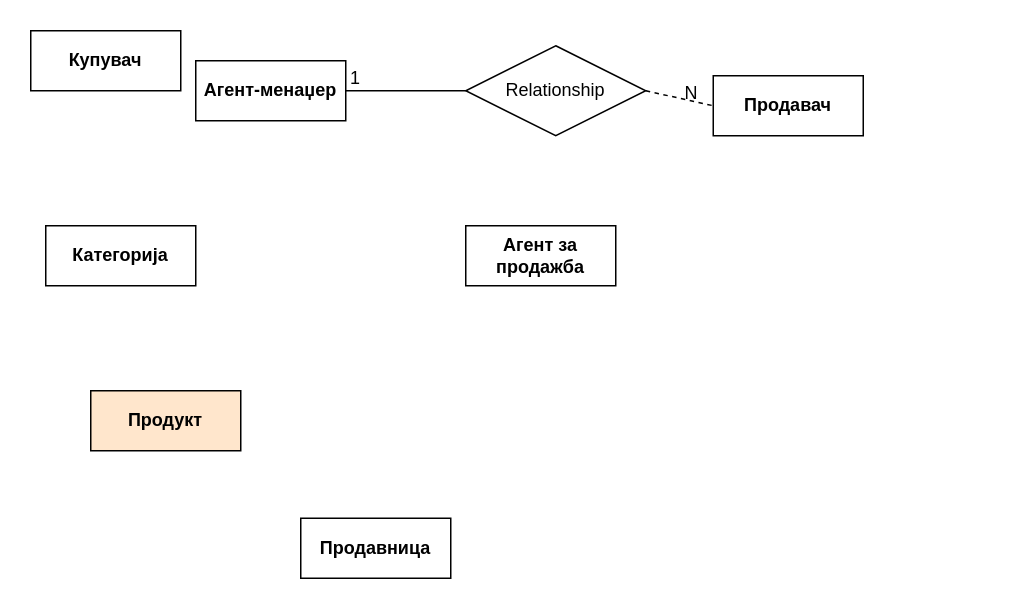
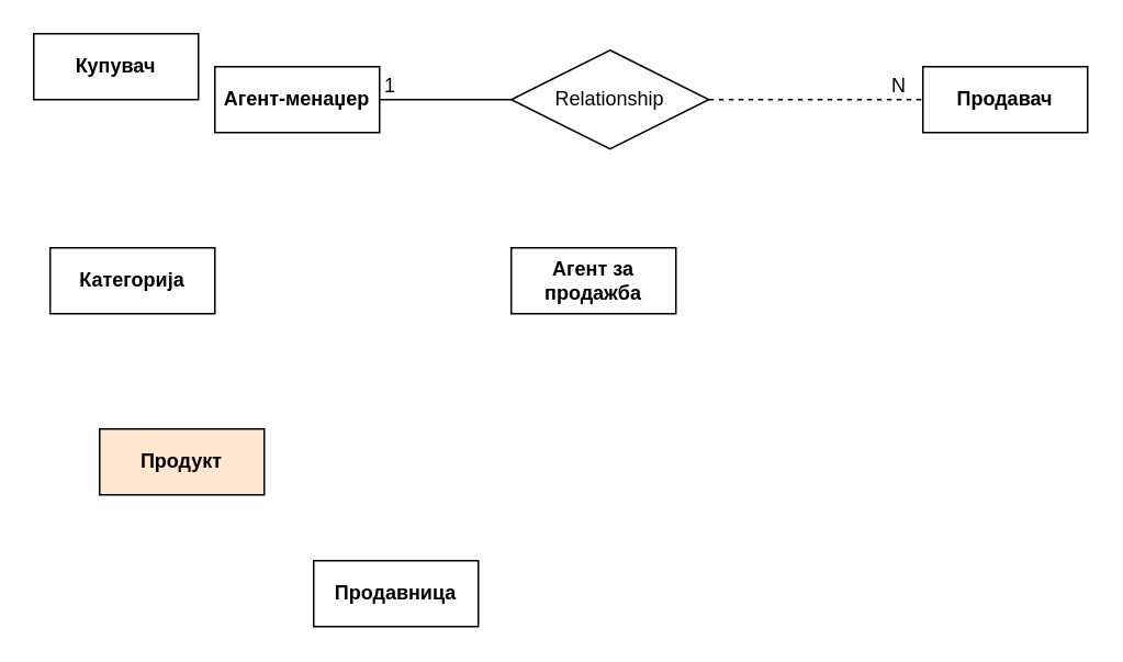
- <mxCell id="4" value="Продавач" style="whiteSpace=wrap;html=1;align=center;fontStyle=1" vertex="1" parent="1"><mxGeometry x="475" y="50" width="100" height="40" as="geometry" /></mxCell>
+ <mxCell id="4" value="Продавач" style="whiteSpace=wrap;html=1;align=center;fontStyle=1" vertex="1" parent="1"><mxGeometry x="560" y="40" width="100" height="40" as="geometry" /></mxCell>
- <mxCell id="7" value="Продавница" style="whiteSpace=wrap;html=1;align=center;fontStyle=1" vertex="1" parent="1"><mxGeometry x="200" y="345" width="100" height="40" as="geometry" /></mxCell>
+ <mxCell id="7" value="Продавница" style="whiteSpace=wrap;html=1;align=center;fontStyle=1" vertex="1" parent="1"><mxGeometry x="190" y="340" width="100" height="40" as="geometry" /></mxCell>
